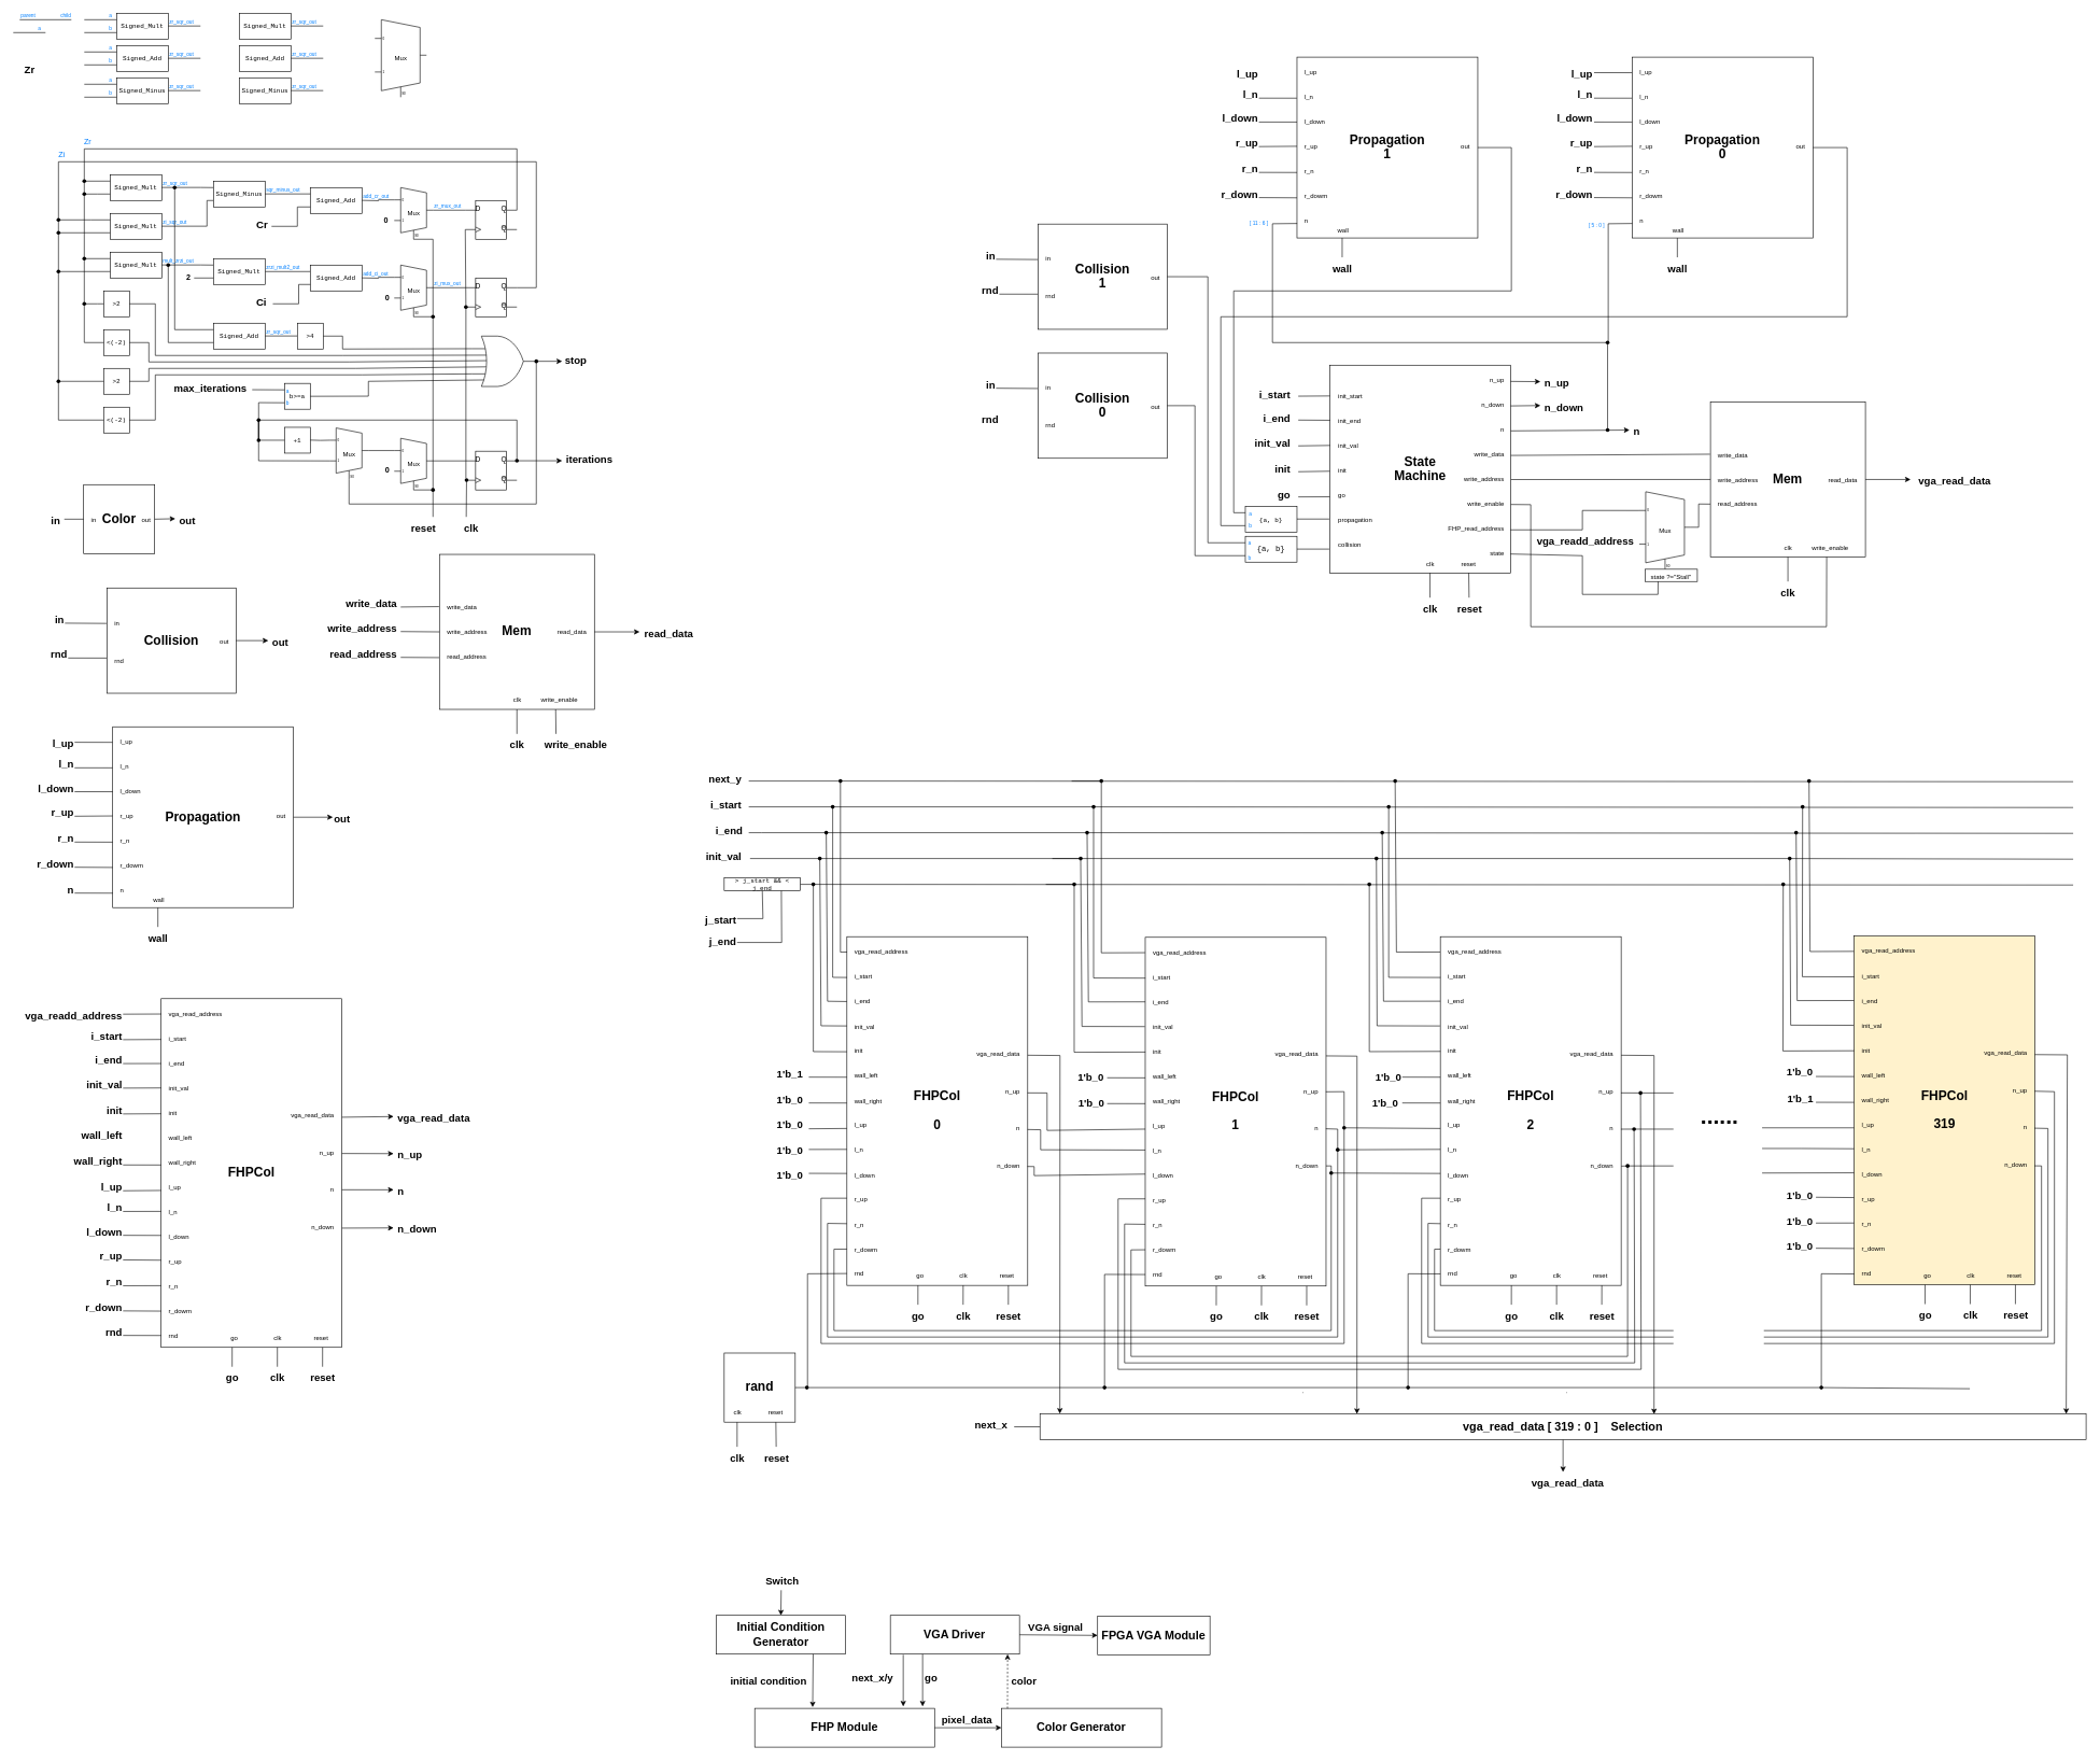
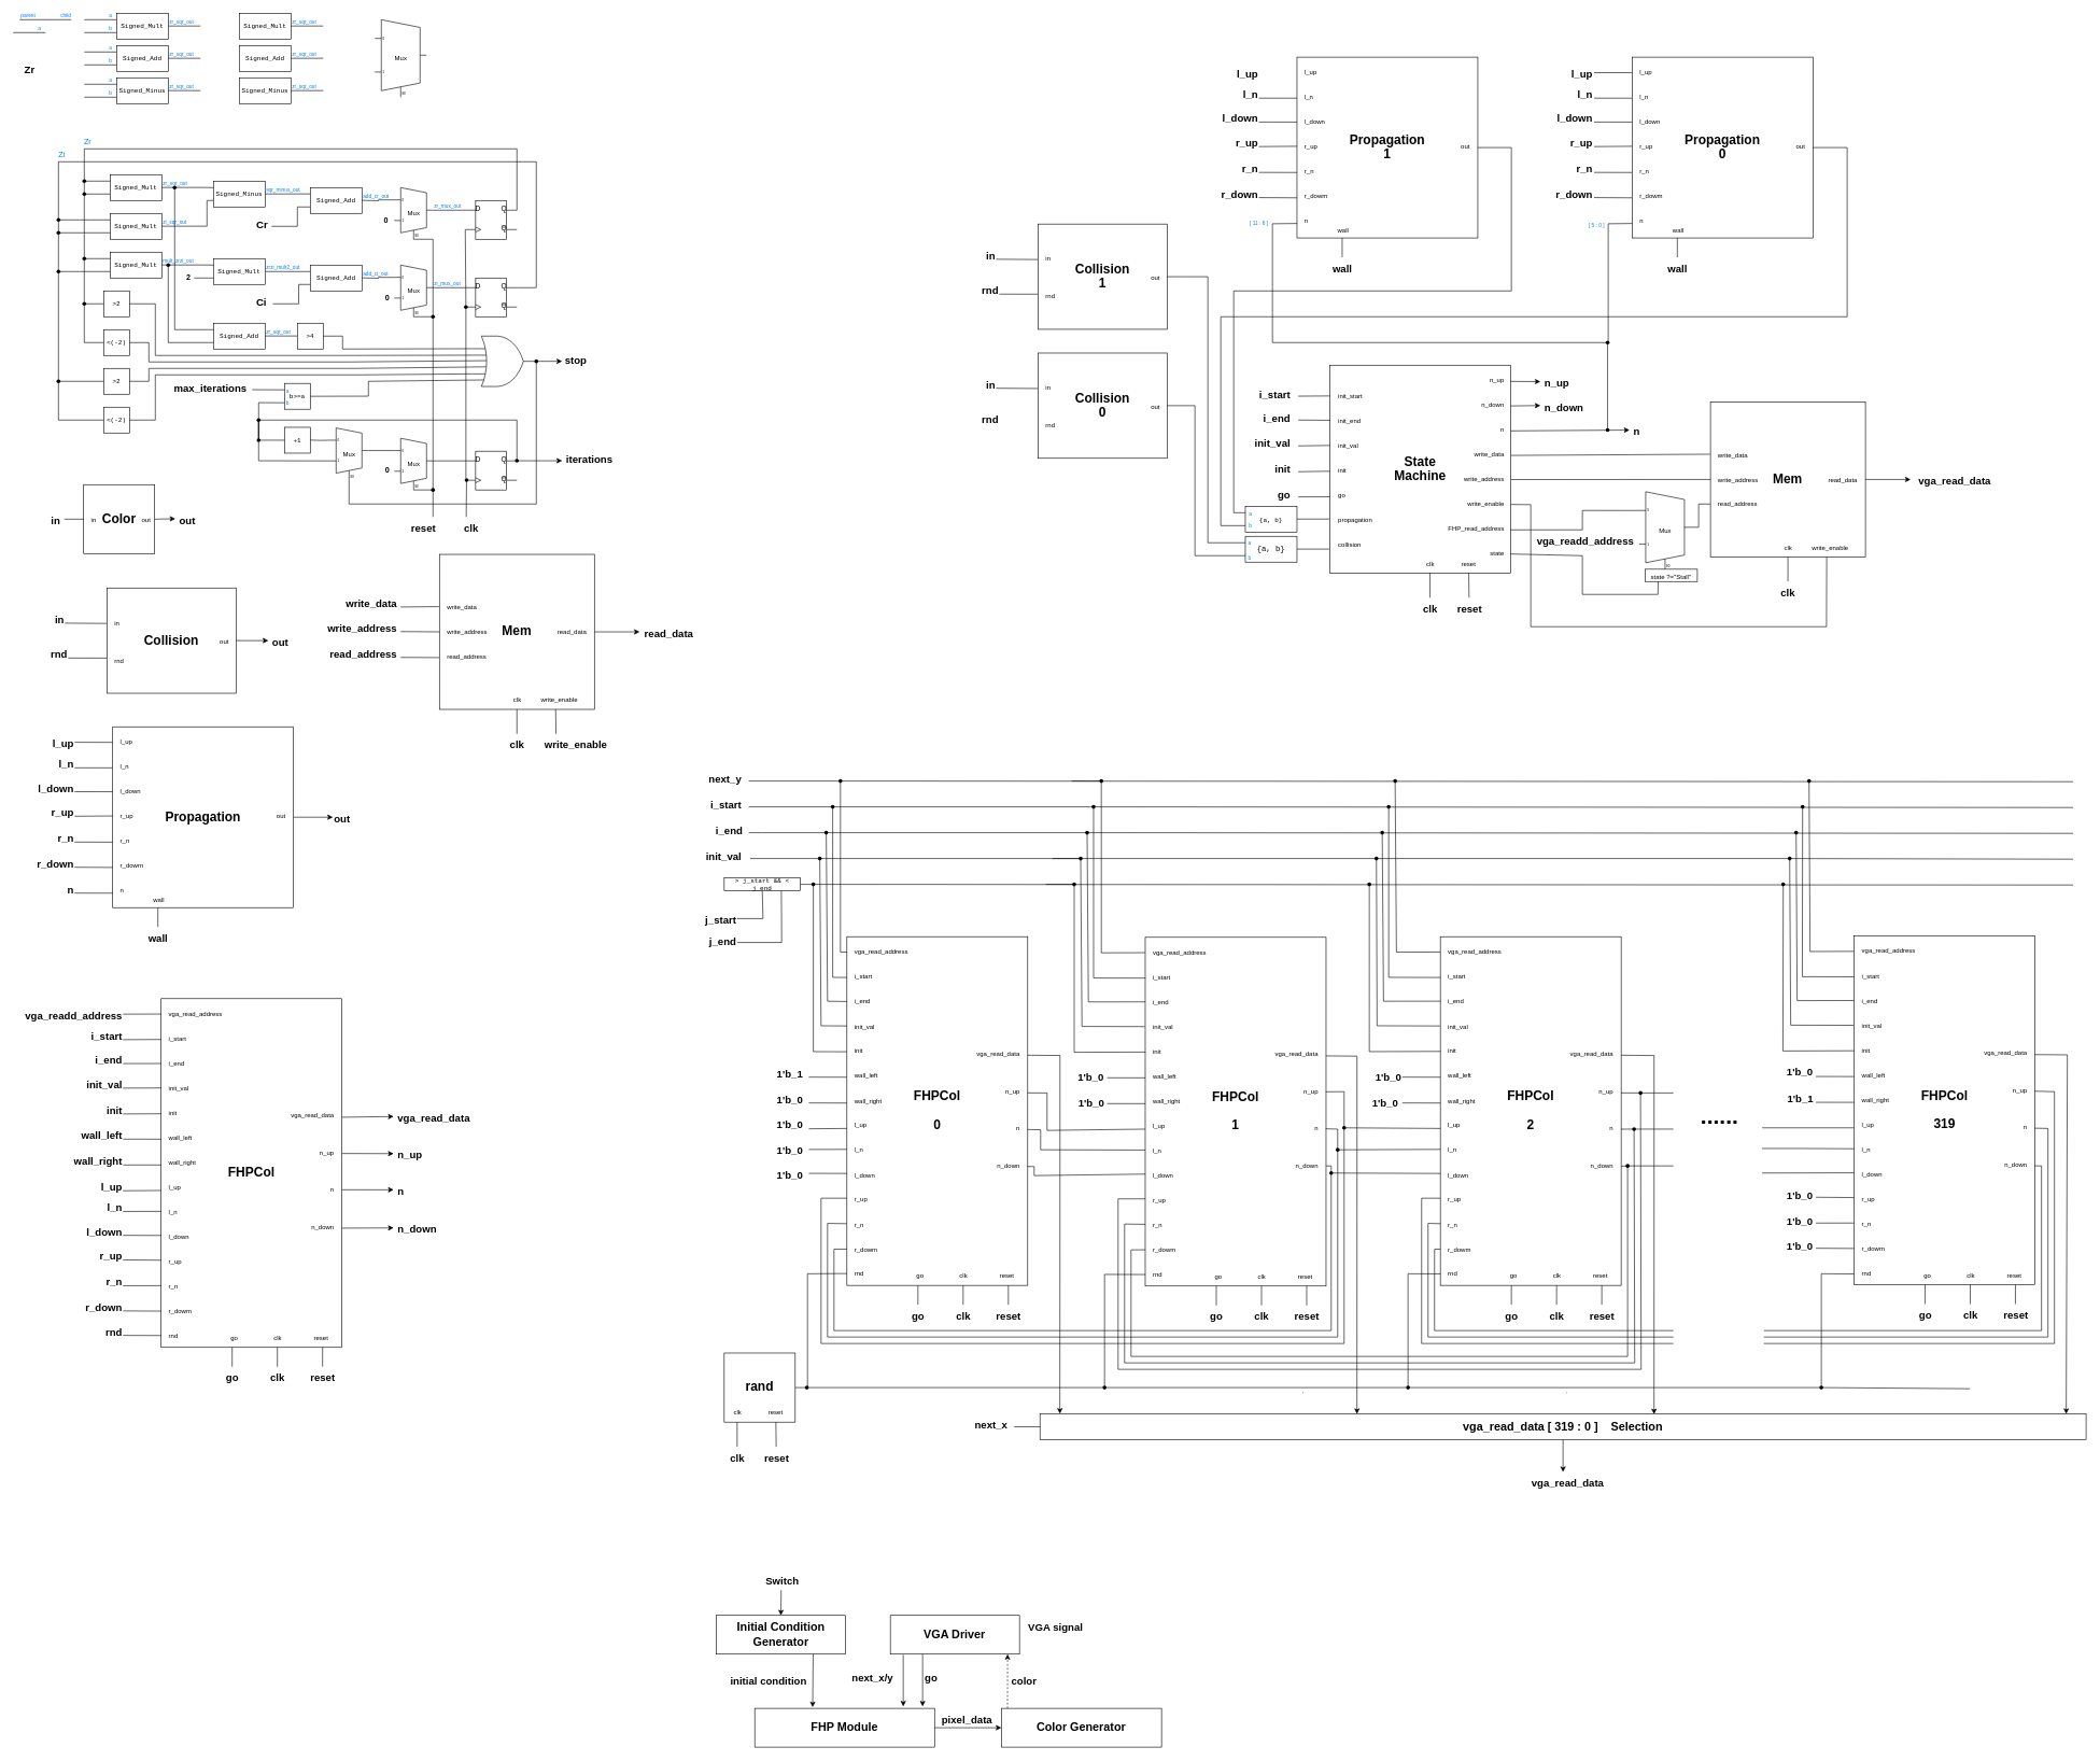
- <mxCell id="516" value="&lt;div style=&quot;line-height: 19px;&quot;&gt;&lt;font size=&quot;1&quot; style=&quot;&quot; color=&quot;#000000&quot;&gt;&lt;b style=&quot;font-size: 20px;&quot;&gt;FHPCol&lt;/b&gt;&lt;/font&gt;&lt;/div&gt;&lt;div style=&quot;line-height: 19px;&quot;&gt;&lt;font size=&quot;1&quot; style=&quot;&quot; color=&quot;#000000&quot;&gt;&lt;b style=&quot;font-size: 20px;&quot;&gt;&lt;br&gt;&lt;/b&gt;&lt;/font&gt;&lt;/div&gt;&lt;div style=&quot;line-height: 19px;&quot;&gt;&lt;font size=&quot;1&quot; style=&quot;&quot; color=&quot;#000000&quot;&gt;&lt;b style=&quot;font-size: 20px;&quot;&gt;319&lt;/b&gt;&lt;/font&gt;&lt;/div&gt;" style="rounded=0;whiteSpace=wrap;html=1;labelBackgroundColor=none;fontSize=12;fontColor=#007FFF;fillColor=#fff2cc;" vertex="1" parent="1"><mxGeometry x="2870.56" y="1449" width="280" height="540" as="geometry" /></mxCell>
+ <mxCell id="516" value="&lt;div style=&quot;line-height: 19px;&quot;&gt;&lt;font size=&quot;1&quot; style=&quot;&quot; color=&quot;#000000&quot;&gt;&lt;b style=&quot;font-size: 20px;&quot;&gt;FHPCol&lt;/b&gt;&lt;/font&gt;&lt;/div&gt;&lt;div style=&quot;line-height: 19px;&quot;&gt;&lt;font size=&quot;1&quot; style=&quot;&quot; color=&quot;#000000&quot;&gt;&lt;b style=&quot;font-size: 20px;&quot;&gt;&lt;br&gt;&lt;/b&gt;&lt;/font&gt;&lt;/div&gt;&lt;div style=&quot;line-height: 19px;&quot;&gt;&lt;font size=&quot;1&quot; style=&quot;&quot; color=&quot;#000000&quot;&gt;&lt;b style=&quot;font-size: 20px;&quot;&gt;319&lt;/b&gt;&lt;/font&gt;&lt;/div&gt;" style="rounded=0;whiteSpace=wrap;html=1;labelBackgroundColor=none;fontSize=12;fontColor=#007FFF;" vertex="1" parent="1"><mxGeometry x="2870.56" y="1449" width="280" height="540" as="geometry" /></mxCell>
+ <mxCell id="209" value="" style="endArrow=none;html=1;rounded=0;fontFamily=Helvetica;fontSize=10;fontColor=#000000;exitX=1;exitY=0.75;exitDx=0;exitDy=0;entryX=0;entryY=0.403;entryDx=0;entryDy=0;entryPerimeter=0;" parent="1" source="194" target="183" edge="1"><mxGeometry width="50" height="50" relative="1" as="geometry"><mxPoint x="189" y="1746" as="sourcePoint" /><mxPoint x="239" y="1696" as="targetPoint" /></mxGeometry></mxCell>
- <mxCell id="599" value="" style="endArrow=classic;html=1;rounded=0;exitX=1;exitY=0.5;exitDx=0;exitDy=0;entryX=0;entryY=0.5;entryDx=0;entryDy=0;" edge="1" parent="1" source="587" target="590"><mxGeometry width="50" height="50" relative="1" as="geometry"><mxPoint x="1588.25" y="2562" as="sourcePoint" /><mxPoint x="1668.25" y="2532" as="targetPoint" /></mxGeometry></mxCell>
- <mxCell id="590" value="&lt;span style=&quot;font-size: 18px;&quot;&gt;&lt;b&gt;FPGA VGA Module&lt;/b&gt;&lt;/span&gt;" style="rounded=0;whiteSpace=wrap;html=1;" vertex="1" parent="1"><mxGeometry x="1699.25" y="2502" width="174" height="60" as="geometry" /></mxCell>
